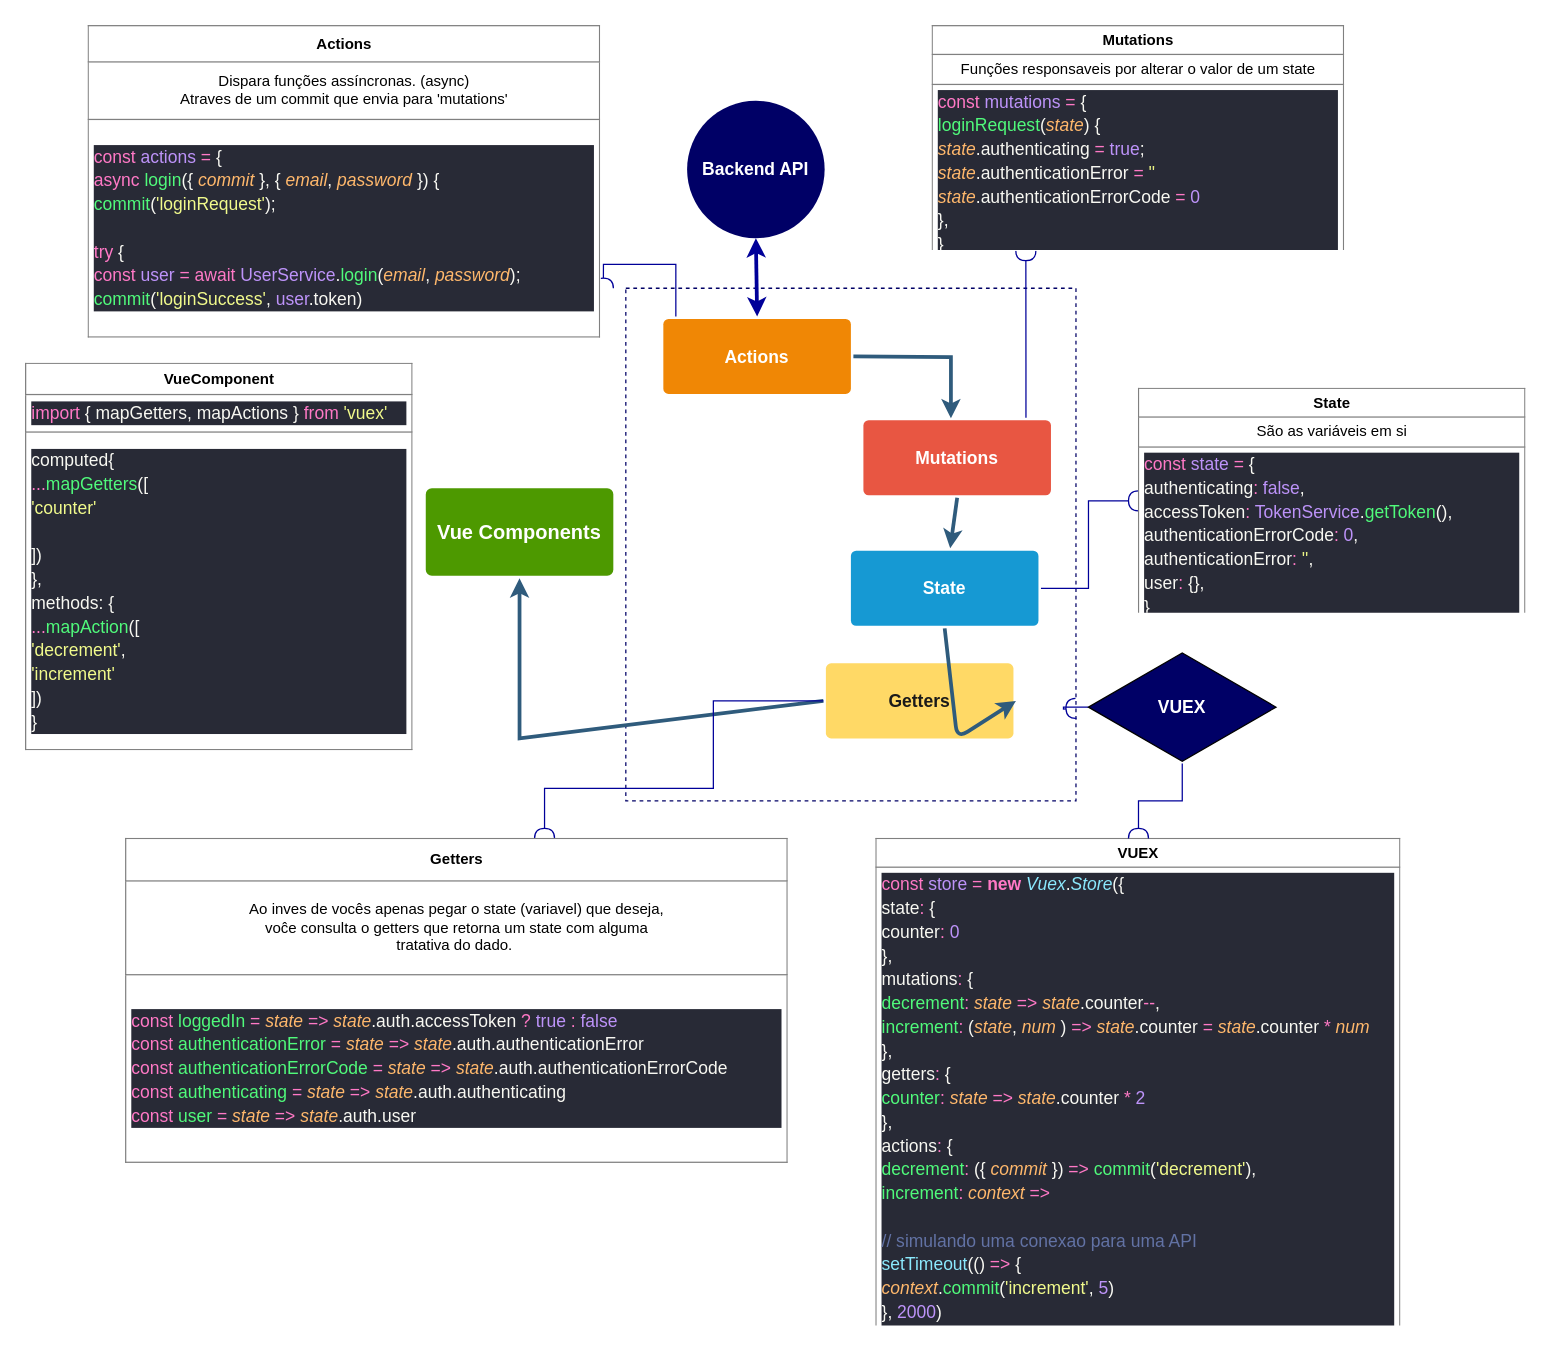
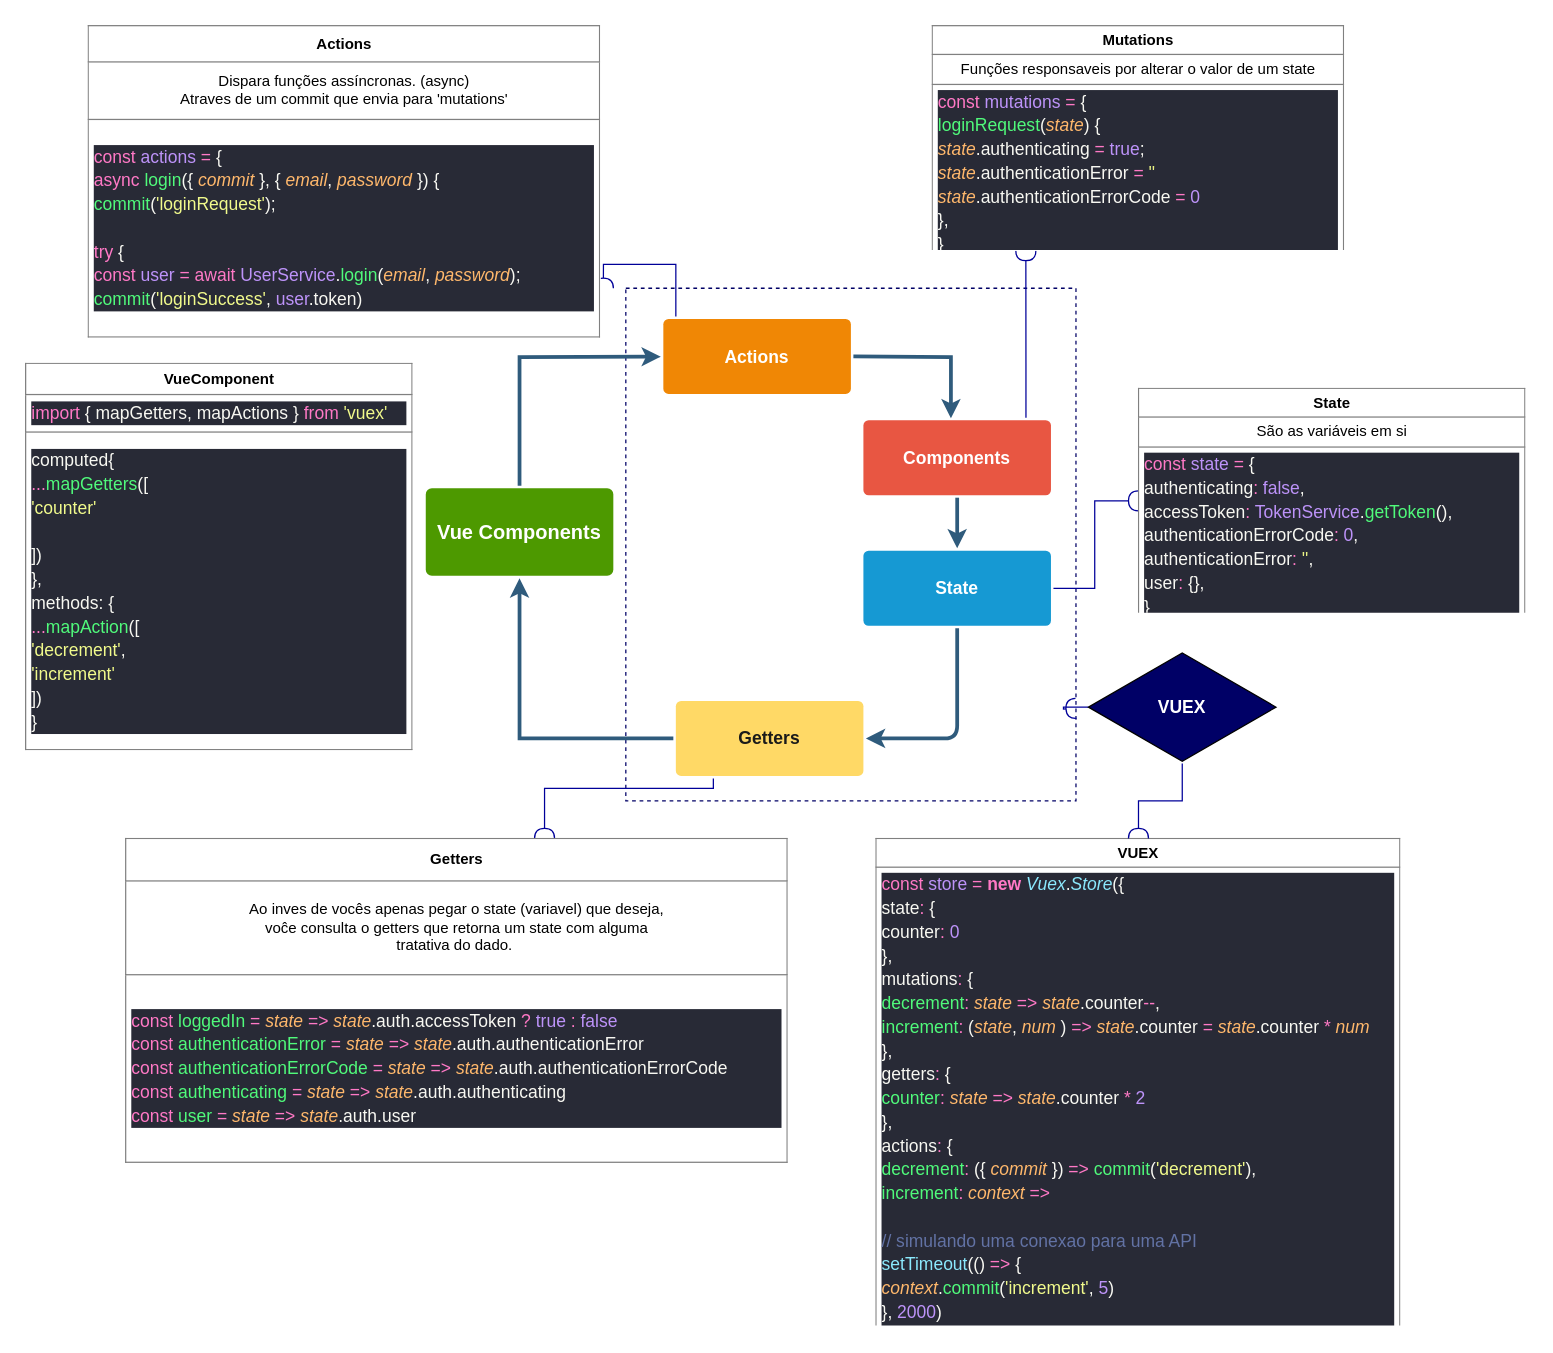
- <mxCell id="17" value="&lt;span style=&quot;color: rgb(255 , 255 , 255) ; font-family: &amp;#34;helvetica&amp;#34; ; font-size: 14px ; font-style: normal ; font-weight: 700 ; letter-spacing: normal ; text-align: center ; text-indent: 0px ; text-transform: none ; word-spacing: 0px ; display: inline ; float: none&quot;&gt;Backend API&lt;/span&gt;" style="ellipse;whiteSpace=wrap;html=1;strokeColor=none;fillColor=#000066;" parent="1" vertex="1"><mxGeometry x="549" y="80" width="110" height="110" as="geometry" /></mxCell>
- <mxCell id="18" value="" style="endArrow=classic;startArrow=classic;html=1;rounded=0;strokeWidth=3;strokeColor=#000099;exitX=0.5;exitY=0;exitDx=0;exitDy=0;entryX=0.5;entryY=1;entryDx=0;entryDy=0;" parent="1" source="11" target="17" edge="1"><mxGeometry width="50" height="50" relative="1" as="geometry"><mxPoint x="600" y="227" as="sourcePoint" /><mxPoint x="650" y="177" as="targetPoint" /></mxGeometry></mxCell>
+ <mxCell id="3" value="" style="edgeStyle=none;rounded=0;jumpStyle=none;html=1;shadow=0;labelBackgroundColor=none;startArrow=none;startFill=0;endArrow=classic;endFill=1;jettySize=auto;orthogonalLoop=1;strokeColor=#2F5B7C;strokeWidth=3;fontFamily=Helvetica;fontSize=16;fontColor=#23445D;spacing=5;exitX=0.5;exitY=0;exitDx=0;exitDy=0;" parent="1" source="7" target="11" edge="1"><mxGeometry relative="1" as="geometry"><mxPoint x="400" y="384" as="sourcePoint" /><Array as="points"><mxPoint x="415" y="285" /></Array></mxGeometry></mxCell>
- <mxCell id="9" value="Mutations" style="rounded=1;whiteSpace=wrap;html=1;shadow=0;labelBackgroundColor=none;strokeColor=none;strokeWidth=3;fillColor=#e85642;fontFamily=Helvetica;fontSize=14;fontColor=#FFFFFF;align=center;spacing=5;fontStyle=1;arcSize=7;perimeterSpacing=2;" parent="1" vertex="1"><mxGeometry x="690" y="335.5" width="150" height="60" as="geometry" /></mxCell>
+ <mxCell id="9" value="Components" style="rounded=1;whiteSpace=wrap;html=1;shadow=0;labelBackgroundColor=none;strokeColor=none;strokeWidth=3;fillColor=#e85642;fontFamily=Helvetica;fontSize=14;fontColor=#FFFFFF;align=center;spacing=5;fontStyle=1;arcSize=7;perimeterSpacing=2;" parent="1" vertex="1"><mxGeometry x="690" y="335.5" width="150" height="60" as="geometry" /></mxCell>
- <mxCell id="15" value="State" style="rounded=1;whiteSpace=wrap;html=1;shadow=0;labelBackgroundColor=none;strokeColor=none;strokeWidth=3;fillColor=#1699d3;fontFamily=Helvetica;fontSize=14;fontColor=#FFFFFF;align=center;spacing=5;fontStyle=1;arcSize=7;perimeterSpacing=2;" parent="1" vertex="1"><mxGeometry x="680" y="440" width="150" height="60" as="geometry" /></mxCell>
+ <mxCell id="15" value="State" style="rounded=1;whiteSpace=wrap;html=1;shadow=0;labelBackgroundColor=none;strokeColor=none;strokeWidth=3;fillColor=#1699d3;fontFamily=Helvetica;fontSize=14;fontColor=#FFFFFF;align=center;spacing=5;fontStyle=1;arcSize=7;perimeterSpacing=2;" parent="1" vertex="1"><mxGeometry x="690" y="440" width="150" height="60" as="geometry" /></mxCell>
- <mxCell id="13" value="Getters" style="rounded=1;whiteSpace=wrap;html=1;shadow=0;labelBackgroundColor=none;strokeColor=none;strokeWidth=3;fontFamily=Helvetica;fontSize=14;align=center;spacing=5;fontStyle=1;arcSize=7;perimeterSpacing=2;fillColor=#FFD966;fontColor=#1A1A1A;" parent="1" vertex="1"><mxGeometry x="660" y="530" width="150" height="60" as="geometry" /></mxCell>
+ <mxCell id="13" value="Getters" style="rounded=1;whiteSpace=wrap;html=1;shadow=0;labelBackgroundColor=none;strokeColor=none;strokeWidth=3;fontFamily=Helvetica;fontSize=14;align=center;spacing=5;fontStyle=1;arcSize=7;perimeterSpacing=2;fillColor=#FFD966;fontColor=#1A1A1A;" parent="1" vertex="1"><mxGeometry x="540" y="560" width="150" height="60" as="geometry" /></mxCell>
